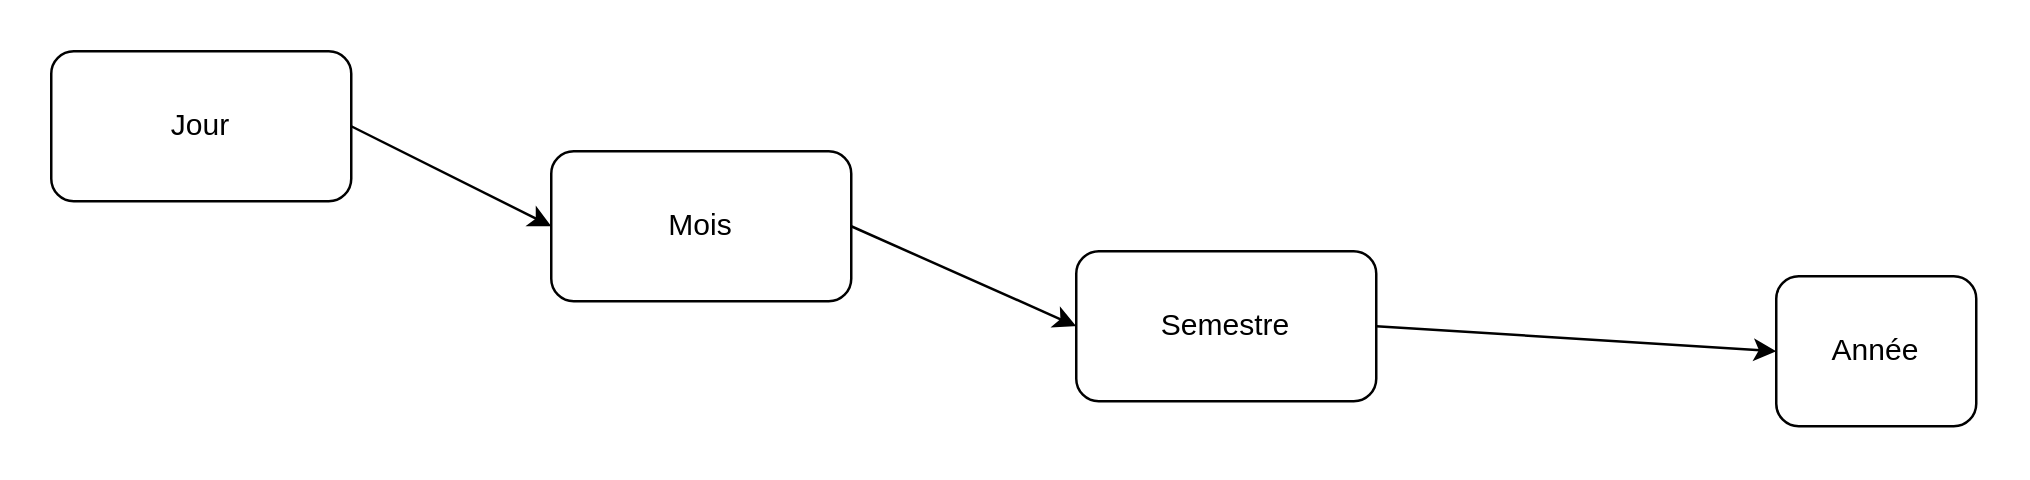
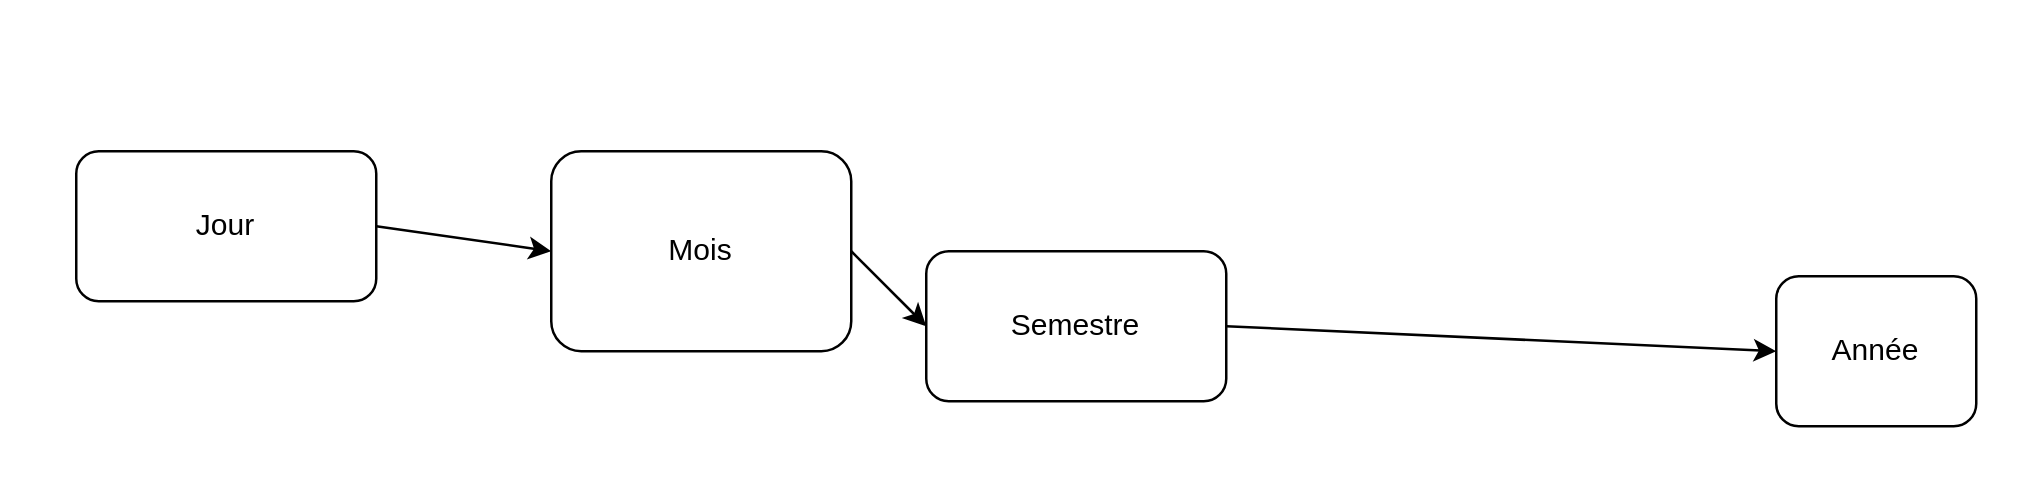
- <mxCell id="5" value="Jour" style="rounded=1;whiteSpace=wrap;html=1;" parent="1" vertex="1"><mxGeometry x="20" y="20" width="120" height="60" as="geometry" /></mxCell>
+ <mxCell id="5" value="Jour" style="rounded=1;whiteSpace=wrap;html=1;" parent="1" vertex="1"><mxGeometry x="30" y="60" width="120" height="60" as="geometry" /></mxCell>
- <mxCell id="4" value="Mois" style="rounded=1;whiteSpace=wrap;html=1;" parent="1" vertex="1"><mxGeometry x="220" y="60" width="120" height="60" as="geometry" /></mxCell>
+ <mxCell id="4" value="Mois" style="rounded=1;whiteSpace=wrap;html=1;" parent="1" vertex="1"><mxGeometry x="220" y="60" width="120" height="80" as="geometry" /></mxCell>
- <mxCell id="3" value="Semestre" style="rounded=1;whiteSpace=wrap;html=1;" parent="1" vertex="1"><mxGeometry x="430" y="100" width="120" height="60" as="geometry" /></mxCell>
+ <mxCell id="3" value="Semestre" style="rounded=1;whiteSpace=wrap;html=1;" parent="1" vertex="1"><mxGeometry x="370" y="100" width="120" height="60" as="geometry" /></mxCell>
